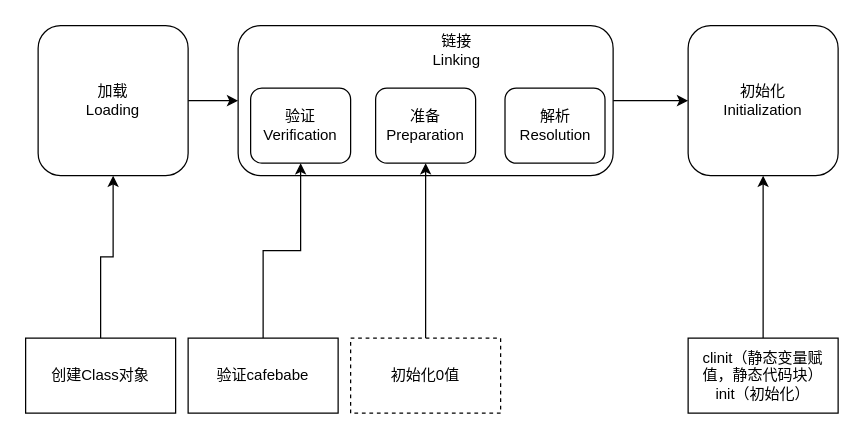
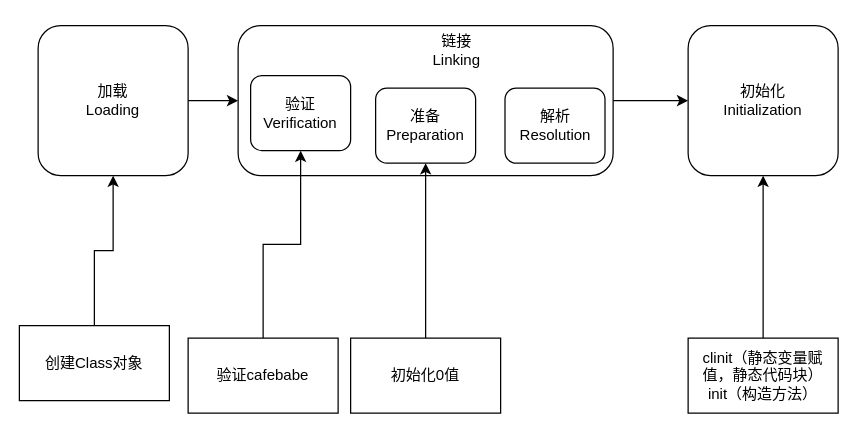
- <mxCell id="7" value="验证&lt;br&gt;Verification" style="rounded=1;whiteSpace=wrap;html=1;" vertex="1" parent="1"><mxGeometry x="200" y="70" width="80" height="60" as="geometry" /></mxCell>
+ <mxCell id="7" value="验证&lt;br&gt;Verification" style="rounded=1;whiteSpace=wrap;html=1;" vertex="1" parent="1"><mxGeometry x="200" y="60" width="80" height="60" as="geometry" /></mxCell>
- <mxCell id="18" value="创建Class对象" style="rounded=0;whiteSpace=wrap;html=1;" vertex="1" parent="1"><mxGeometry x="20" y="270" width="120" height="60" as="geometry" /></mxCell>
+ <mxCell id="18" value="创建Class对象" style="rounded=0;whiteSpace=wrap;html=1;" vertex="1" parent="1"><mxGeometry x="15" y="260" width="120" height="60" as="geometry" /></mxCell>
- <mxCell id="12" value="初始化0值" style="rounded=0;whiteSpace=wrap;html=1;dashed=1;" vertex="1" parent="1"><mxGeometry x="280" y="270" width="120" height="60" as="geometry" /></mxCell>
+ <mxCell id="12" value="初始化0值" style="rounded=0;whiteSpace=wrap;html=1;" vertex="1" parent="1"><mxGeometry x="280" y="270" width="120" height="60" as="geometry" /></mxCell>
- <mxCell id="16" value="clinit（静态变量赋值，静态代码块）&lt;br&gt;init（初始化）" style="rounded=0;whiteSpace=wrap;html=1;" vertex="1" parent="1"><mxGeometry x="550" y="270" width="120" height="60" as="geometry" /></mxCell>
+ <mxCell id="16" value="clinit（静态变量赋值，静态代码块）&lt;br&gt;init（构造方法）" style="rounded=0;whiteSpace=wrap;html=1;" vertex="1" parent="1"><mxGeometry x="550" y="270" width="120" height="60" as="geometry" /></mxCell>
